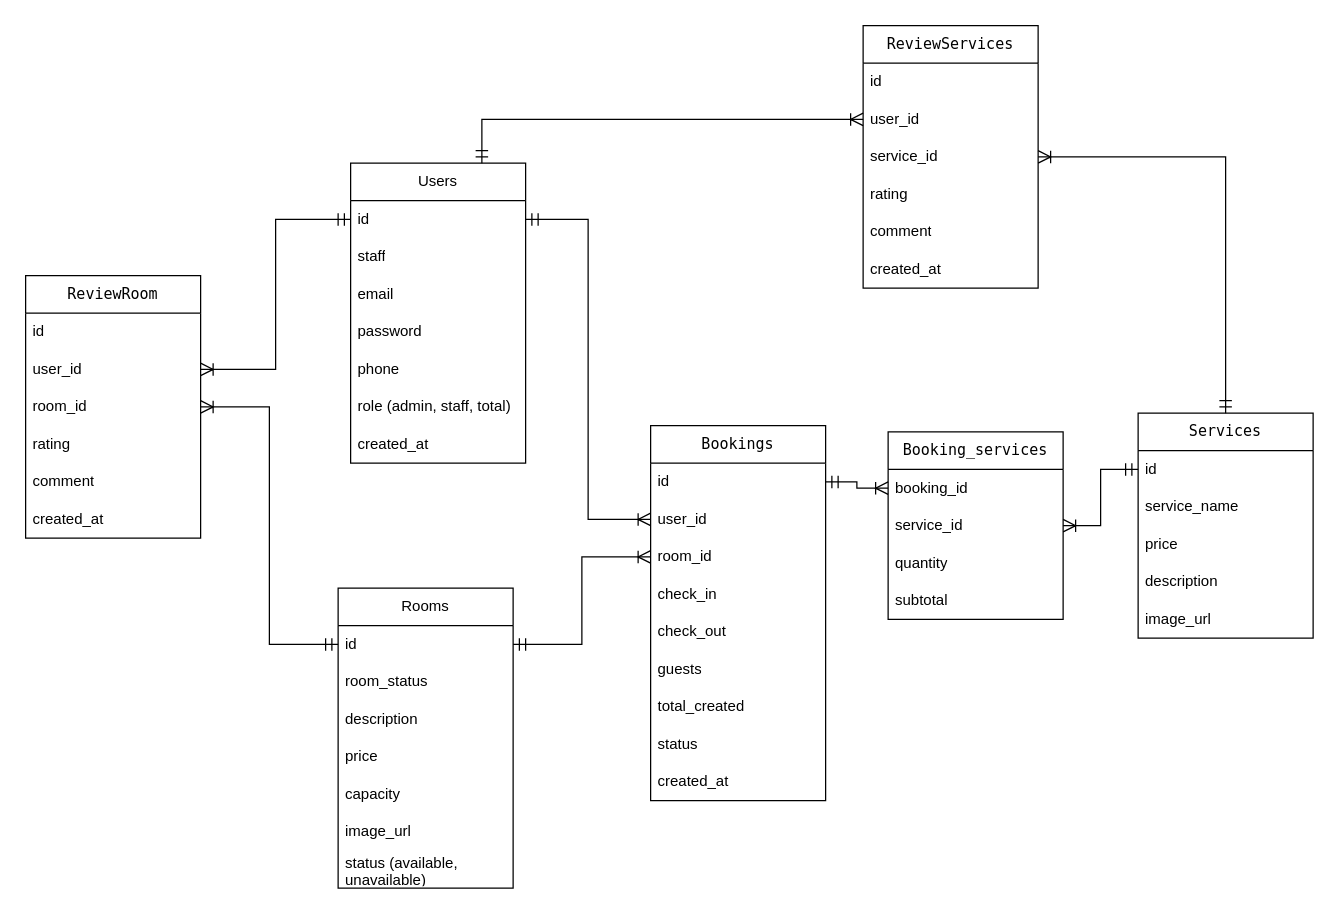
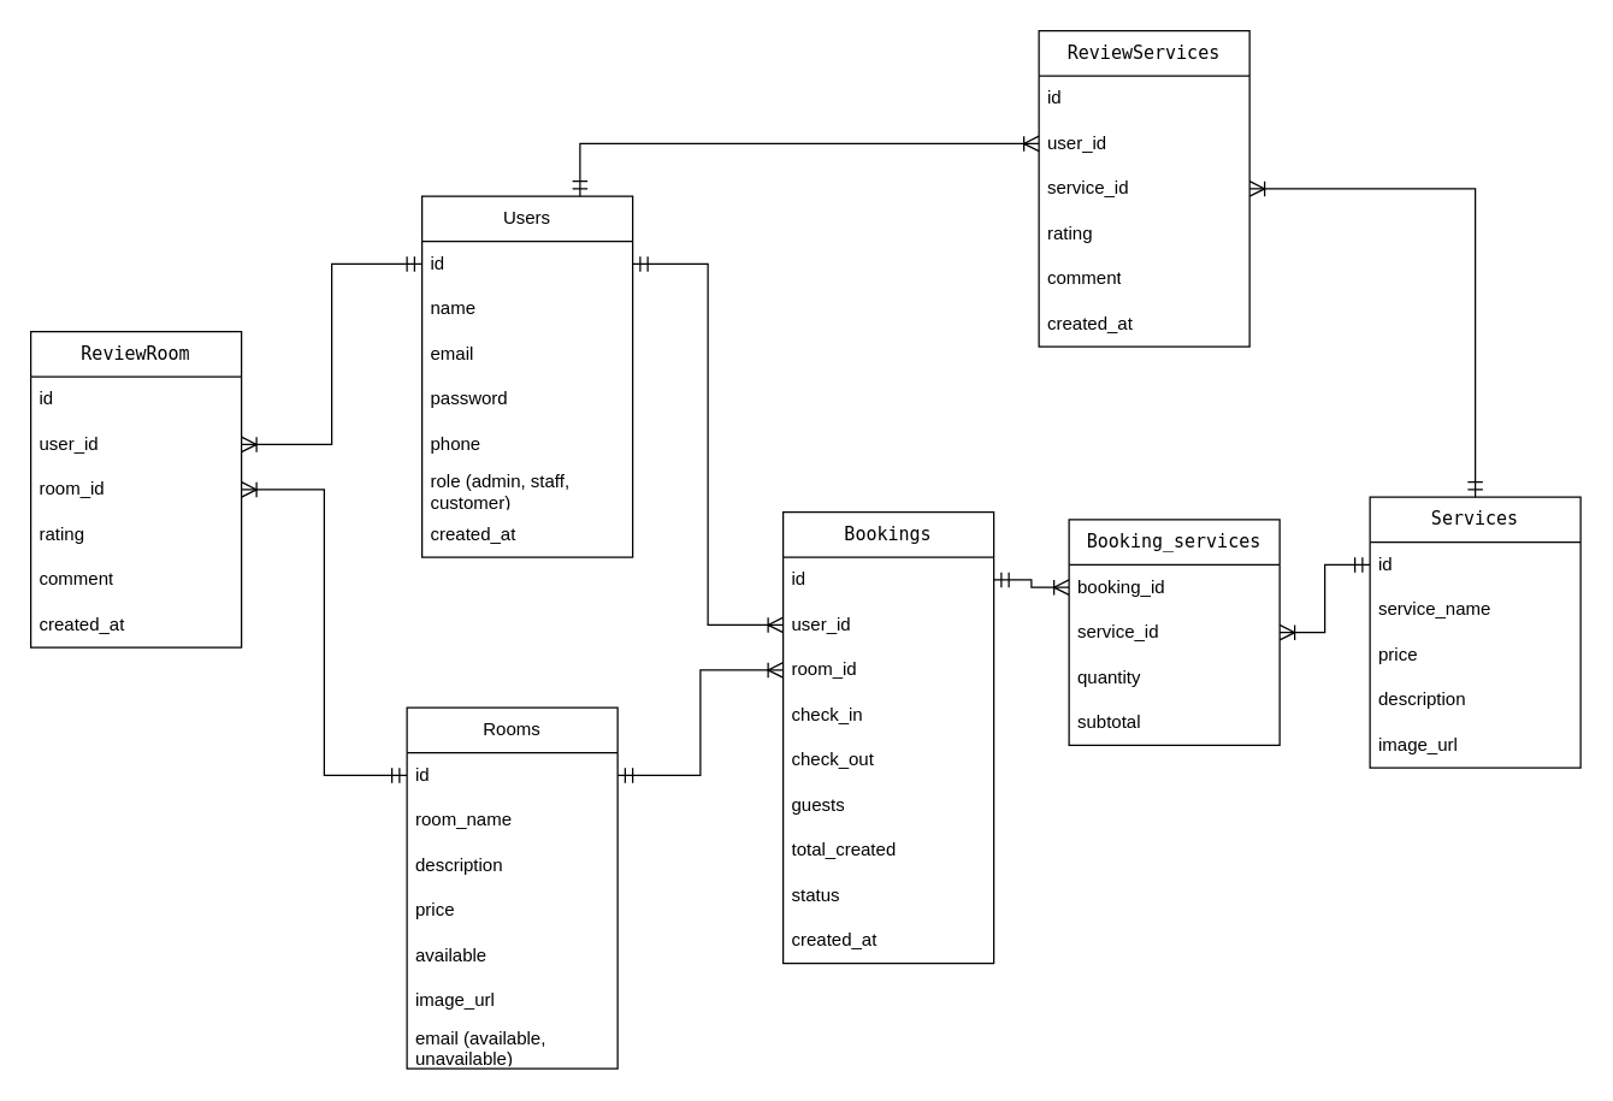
- <mxCell id="4" value="staff" style="text;strokeColor=none;fillColor=none;align=left;verticalAlign=middle;spacingLeft=4;spacingRight=4;overflow=hidden;points=[[0,0.5],[1,0.5]];portConstraint=eastwest;rotatable=0;whiteSpace=wrap;html=1;" parent="2" vertex="1"><mxGeometry y="60" width="140" height="30" as="geometry" /></mxCell>
+ <mxCell id="4" value="name" style="text;strokeColor=none;fillColor=none;align=left;verticalAlign=middle;spacingLeft=4;spacingRight=4;overflow=hidden;points=[[0,0.5],[1,0.5]];portConstraint=eastwest;rotatable=0;whiteSpace=wrap;html=1;" parent="2" vertex="1"><mxGeometry y="60" width="140" height="30" as="geometry" /></mxCell>
- <mxCell id="8" value="role (admin, staff, total)" style="text;strokeColor=none;fillColor=none;align=left;verticalAlign=middle;spacingLeft=4;spacingRight=4;overflow=hidden;points=[[0,0.5],[1,0.5]];portConstraint=eastwest;rotatable=0;whiteSpace=wrap;html=1;" vertex="1" parent="2"><mxGeometry y="180" width="140" height="30" as="geometry" /></mxCell>
+ <mxCell id="8" value="role (admin, staff, customer)" style="text;strokeColor=none;fillColor=none;align=left;verticalAlign=middle;spacingLeft=4;spacingRight=4;overflow=hidden;points=[[0,0.5],[1,0.5]];portConstraint=eastwest;rotatable=0;whiteSpace=wrap;html=1;" vertex="1" parent="2"><mxGeometry y="180" width="140" height="30" as="geometry" /></mxCell>
- <mxCell id="12" value="room_status" style="text;strokeColor=none;fillColor=none;align=left;verticalAlign=middle;spacingLeft=4;spacingRight=4;overflow=hidden;points=[[0,0.5],[1,0.5]];portConstraint=eastwest;rotatable=0;whiteSpace=wrap;html=1;" parent="10" vertex="1"><mxGeometry y="60" width="140" height="30" as="geometry" /></mxCell>
+ <mxCell id="12" value="room_name" style="text;strokeColor=none;fillColor=none;align=left;verticalAlign=middle;spacingLeft=4;spacingRight=4;overflow=hidden;points=[[0,0.5],[1,0.5]];portConstraint=eastwest;rotatable=0;whiteSpace=wrap;html=1;" parent="10" vertex="1"><mxGeometry y="60" width="140" height="30" as="geometry" /></mxCell>
- <mxCell id="15" value="capacity" style="text;strokeColor=none;fillColor=none;align=left;verticalAlign=middle;spacingLeft=4;spacingRight=4;overflow=hidden;points=[[0,0.5],[1,0.5]];portConstraint=eastwest;rotatable=0;whiteSpace=wrap;html=1;" vertex="1" parent="10"><mxGeometry y="150" width="140" height="30" as="geometry" /></mxCell>
+ <mxCell id="15" value="available" style="text;strokeColor=none;fillColor=none;align=left;verticalAlign=middle;spacingLeft=4;spacingRight=4;overflow=hidden;points=[[0,0.5],[1,0.5]];portConstraint=eastwest;rotatable=0;whiteSpace=wrap;html=1;" vertex="1" parent="10"><mxGeometry y="150" width="140" height="30" as="geometry" /></mxCell>
- <mxCell id="17" value="status (available, unavailable)" style="text;strokeColor=none;fillColor=none;align=left;verticalAlign=middle;spacingLeft=4;spacingRight=4;overflow=hidden;points=[[0,0.5],[1,0.5]];portConstraint=eastwest;rotatable=0;whiteSpace=wrap;html=1;" vertex="1" parent="10"><mxGeometry y="210" width="140" height="30" as="geometry" /></mxCell>
+ <mxCell id="17" value="email (available, unavailable)" style="text;strokeColor=none;fillColor=none;align=left;verticalAlign=middle;spacingLeft=4;spacingRight=4;overflow=hidden;points=[[0,0.5],[1,0.5]];portConstraint=eastwest;rotatable=0;whiteSpace=wrap;html=1;" vertex="1" parent="10"><mxGeometry y="210" width="140" height="30" as="geometry" /></mxCell>
